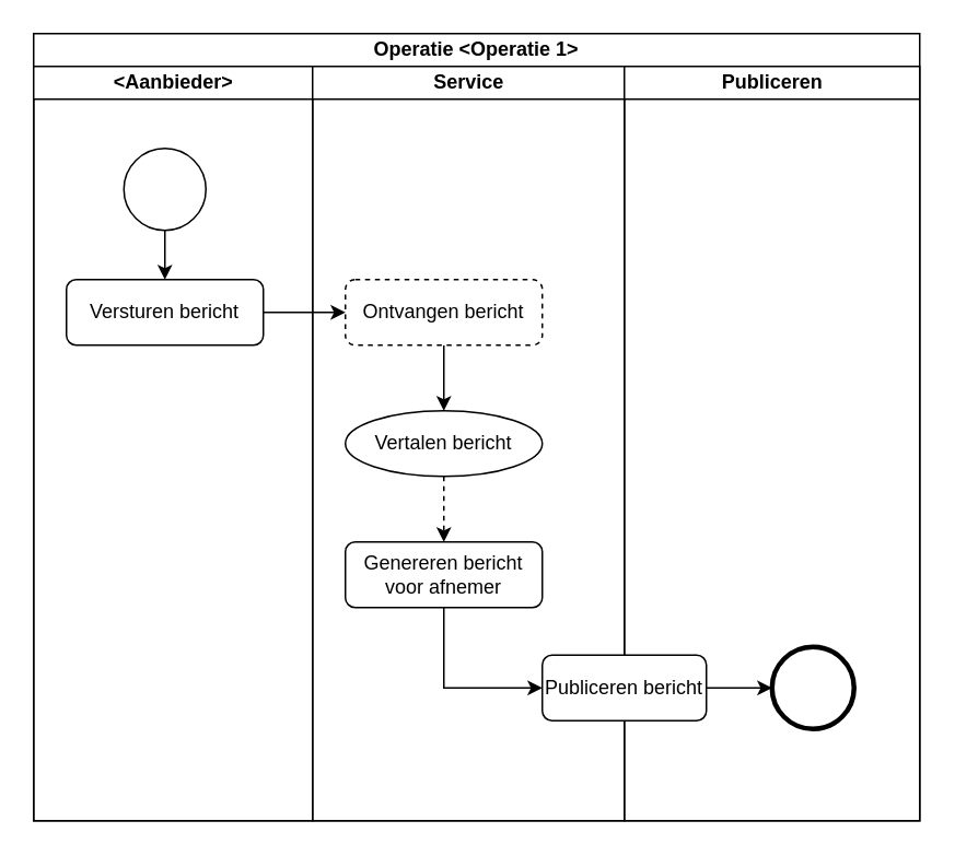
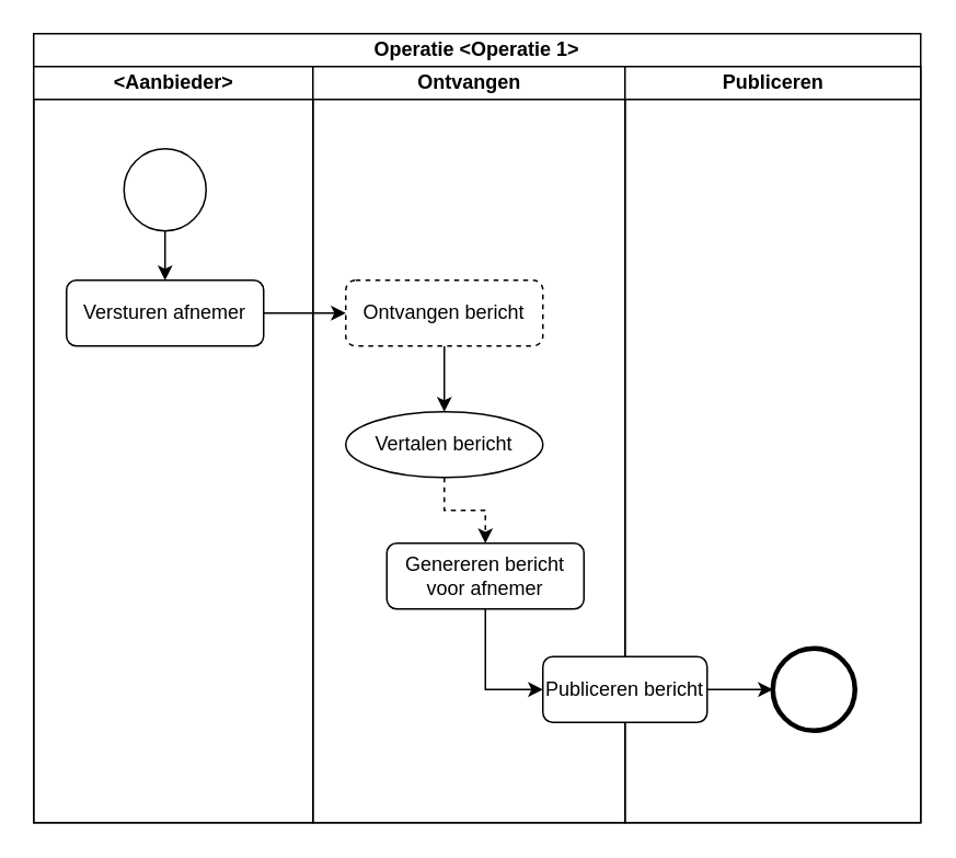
- <mxCell id="7" value="Service" style="swimlane;html=1;startSize=20;" vertex="1" parent="2"><mxGeometry x="170" y="20" width="190" height="460" as="geometry" /></mxCell>
+ <mxCell id="7" value="Ontvangen" style="swimlane;html=1;startSize=20;" vertex="1" parent="2"><mxGeometry x="170" y="20" width="190" height="460" as="geometry" /></mxCell>
- <mxCell id="6" value="Versturen bericht" style="rounded=1;whiteSpace=wrap;html=1;" vertex="1" parent="3"><mxGeometry x="20" y="130" width="120" height="40" as="geometry" /></mxCell>
+ <mxCell id="6" value="Versturen afnemer" style="rounded=1;whiteSpace=wrap;html=1;" vertex="1" parent="3"><mxGeometry x="20" y="130" width="120" height="40" as="geometry" /></mxCell>
- <mxCell id="12" value="Genereren bericht&lt;br&gt;voor afnemer" style="rounded=1;whiteSpace=wrap;html=1;" vertex="1" parent="7"><mxGeometry x="20" y="290" width="120" height="40" as="geometry" /></mxCell>
+ <mxCell id="12" value="Genereren bericht&lt;br&gt;voor afnemer" style="rounded=1;whiteSpace=wrap;html=1;" vertex="1" parent="7"><mxGeometry x="45" y="290" width="120" height="40" as="geometry" /></mxCell>
